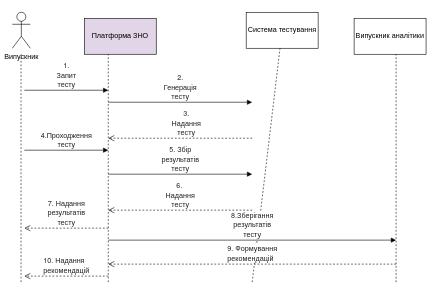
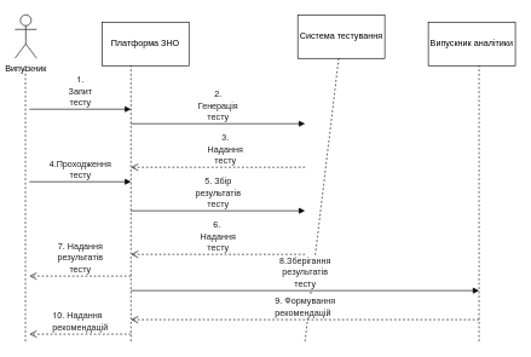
- <mxCell id="3" value="Платформа ЗНО" style="rounded=0;whiteSpace=wrap;html=1;fillColor=#e1d5e7;" vertex="1" parent="1"><mxGeometry x="140" y="30" width="120" height="60" as="geometry" /></mxCell>
+ <mxCell id="3" value="Платформа ЗНО" style="rounded=0;whiteSpace=wrap;html=1;" vertex="1" parent="1"><mxGeometry x="140" y="30" width="120" height="60" as="geometry" /></mxCell>
